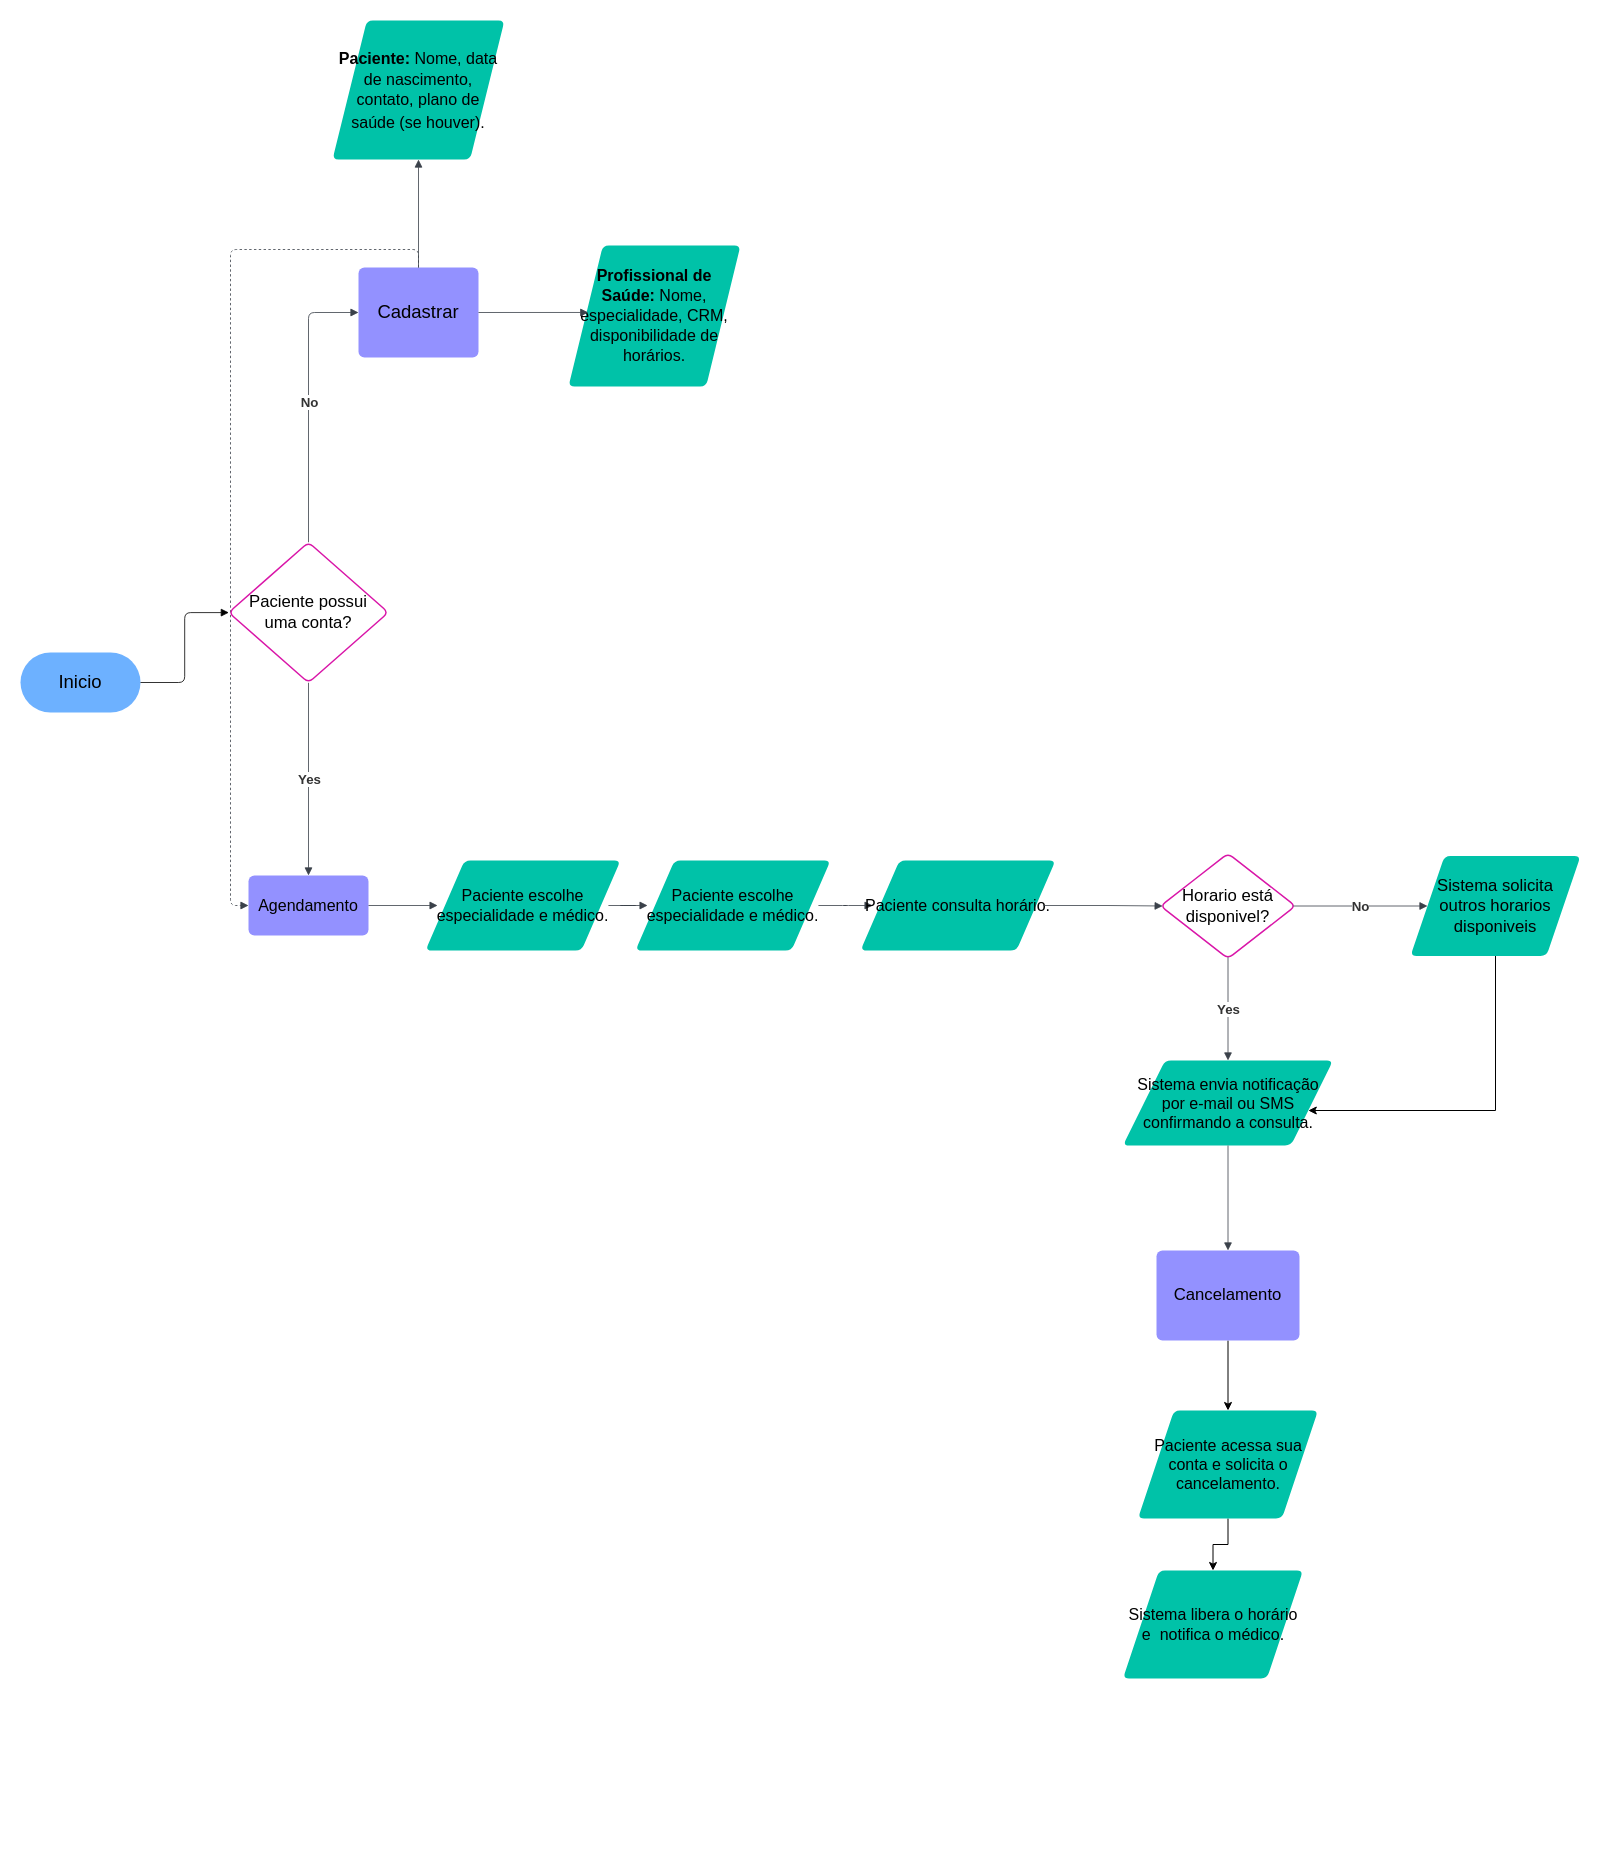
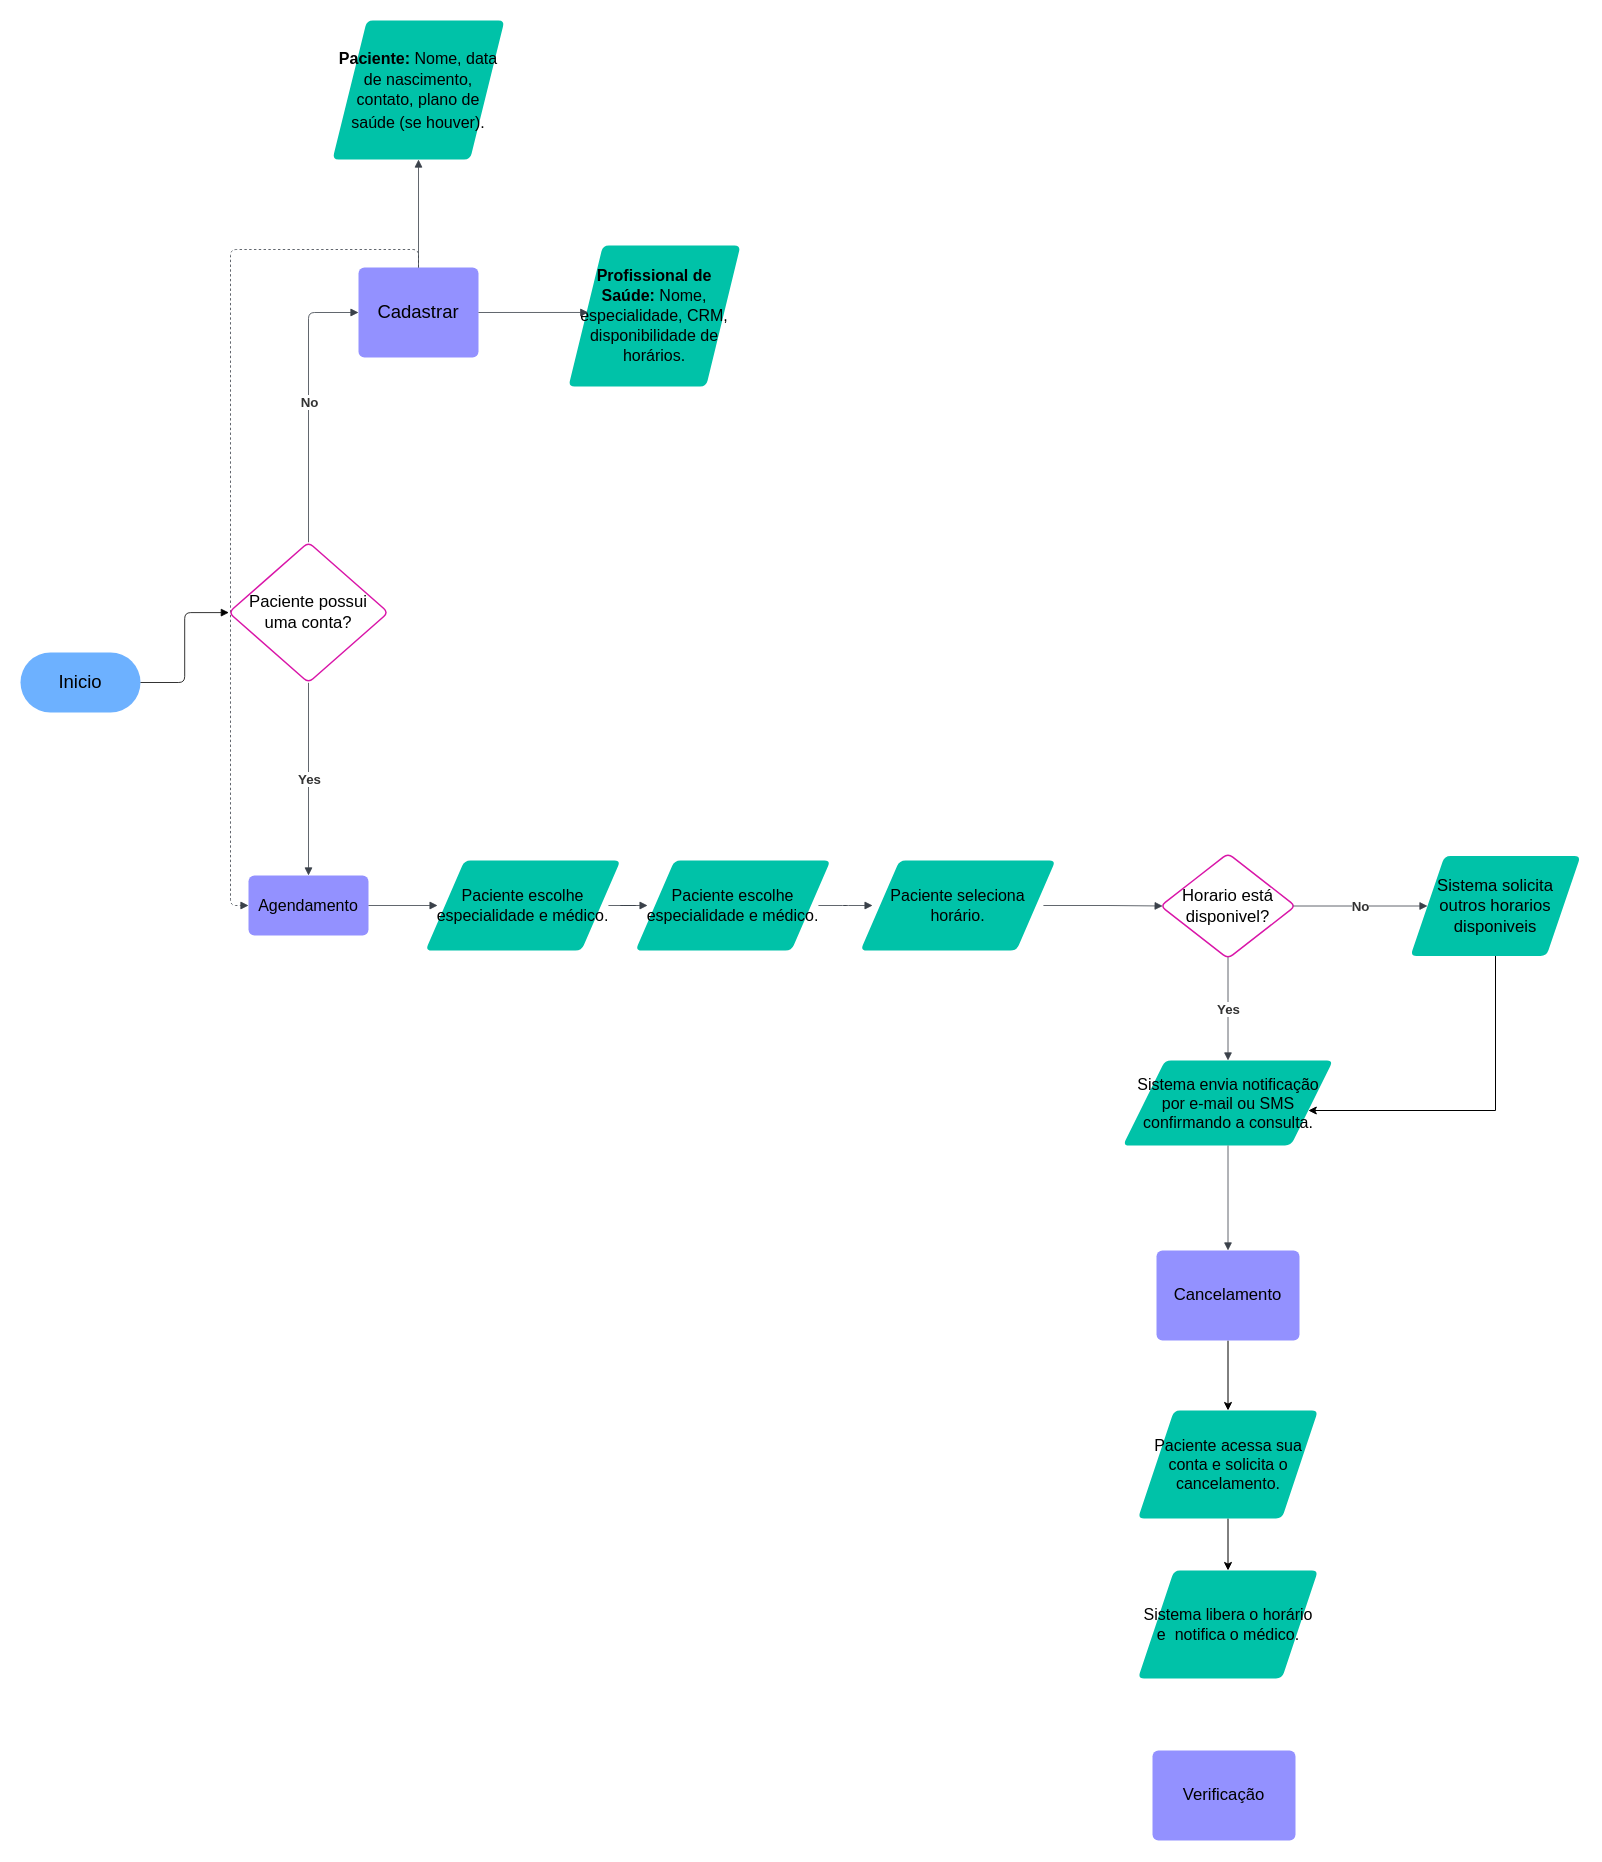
- <mxCell id="20" value="Paciente consulta horário.    " style="html=1;overflow=block;blockSpacing=1;whiteSpace=wrap;shape=parallelogram;perimeter=parallelogramPerimeter;anchorPointDirection=0;fontSize=16;spacing=3.8;strokeOpacity=0;fillOpacity=100;rounded=1;absoluteArcSize=1;arcSize=12;fillColor=#00c2a8;strokeWidth=0.8;lucidId=0uJ_kOH82g5J;" vertex="1" parent="1"><mxGeometry x="860" y="860" width="195" height="90" as="geometry" /></mxCell>
+ <mxCell id="20" value="Paciente seleciona horário.    " style="html=1;overflow=block;blockSpacing=1;whiteSpace=wrap;shape=parallelogram;perimeter=parallelogramPerimeter;anchorPointDirection=0;fontSize=16;spacing=3.8;strokeOpacity=0;fillOpacity=100;rounded=1;absoluteArcSize=1;arcSize=12;fillColor=#00c2a8;strokeWidth=0.8;lucidId=0uJ_kOH82g5J;" vertex="1" parent="1"><mxGeometry x="860" y="860" width="195" height="90" as="geometry" /></mxCell>
- <mxCell id="35" value="Sistema libera o horário e&amp;nbsp; notifica o médico." style="html=1;overflow=block;blockSpacing=1;whiteSpace=wrap;shape=parallelogram;perimeter=parallelogramPerimeter;anchorPointDirection=0;fontSize=16;fontColor=default;spacing=3.8;strokeOpacity=0;fillOpacity=100;rounded=1;absoluteArcSize=1;arcSize=12;fillColor=#00c2a8;strokeWidth=0.8;lucidId=hKJ_4CayDnIb;" vertex="1" parent="1"><mxGeometry x="1122.5" y="1570" width="180" height="108" as="geometry" /></mxCell>
+ <mxCell id="35" value="Sistema libera o horário e&amp;nbsp; notifica o médico." style="html=1;overflow=block;blockSpacing=1;whiteSpace=wrap;shape=parallelogram;perimeter=parallelogramPerimeter;anchorPointDirection=0;fontSize=16;fontColor=default;spacing=3.8;strokeOpacity=0;fillOpacity=100;rounded=1;absoluteArcSize=1;arcSize=12;fillColor=#00c2a8;strokeWidth=0.8;lucidId=hKJ_4CayDnIb;" vertex="1" parent="1"><mxGeometry x="1137.5" y="1570" width="180" height="108" as="geometry" /></mxCell>
+ <mxCell id="36" value="Verificação" style="html=1;overflow=block;blockSpacing=1;whiteSpace=wrap;fontSize=16.7;fontColor=default;spacing=9;strokeOpacity=0;fillOpacity=100;rounded=1;absoluteArcSize=1;arcSize=12;fillColor=#9391ff;strokeWidth=0.8;lucidId=uJJ_8ado.Bnw;" vertex="1" parent="1"><mxGeometry x="1152" y="1750" width="143" height="90" as="geometry" /></mxCell>
